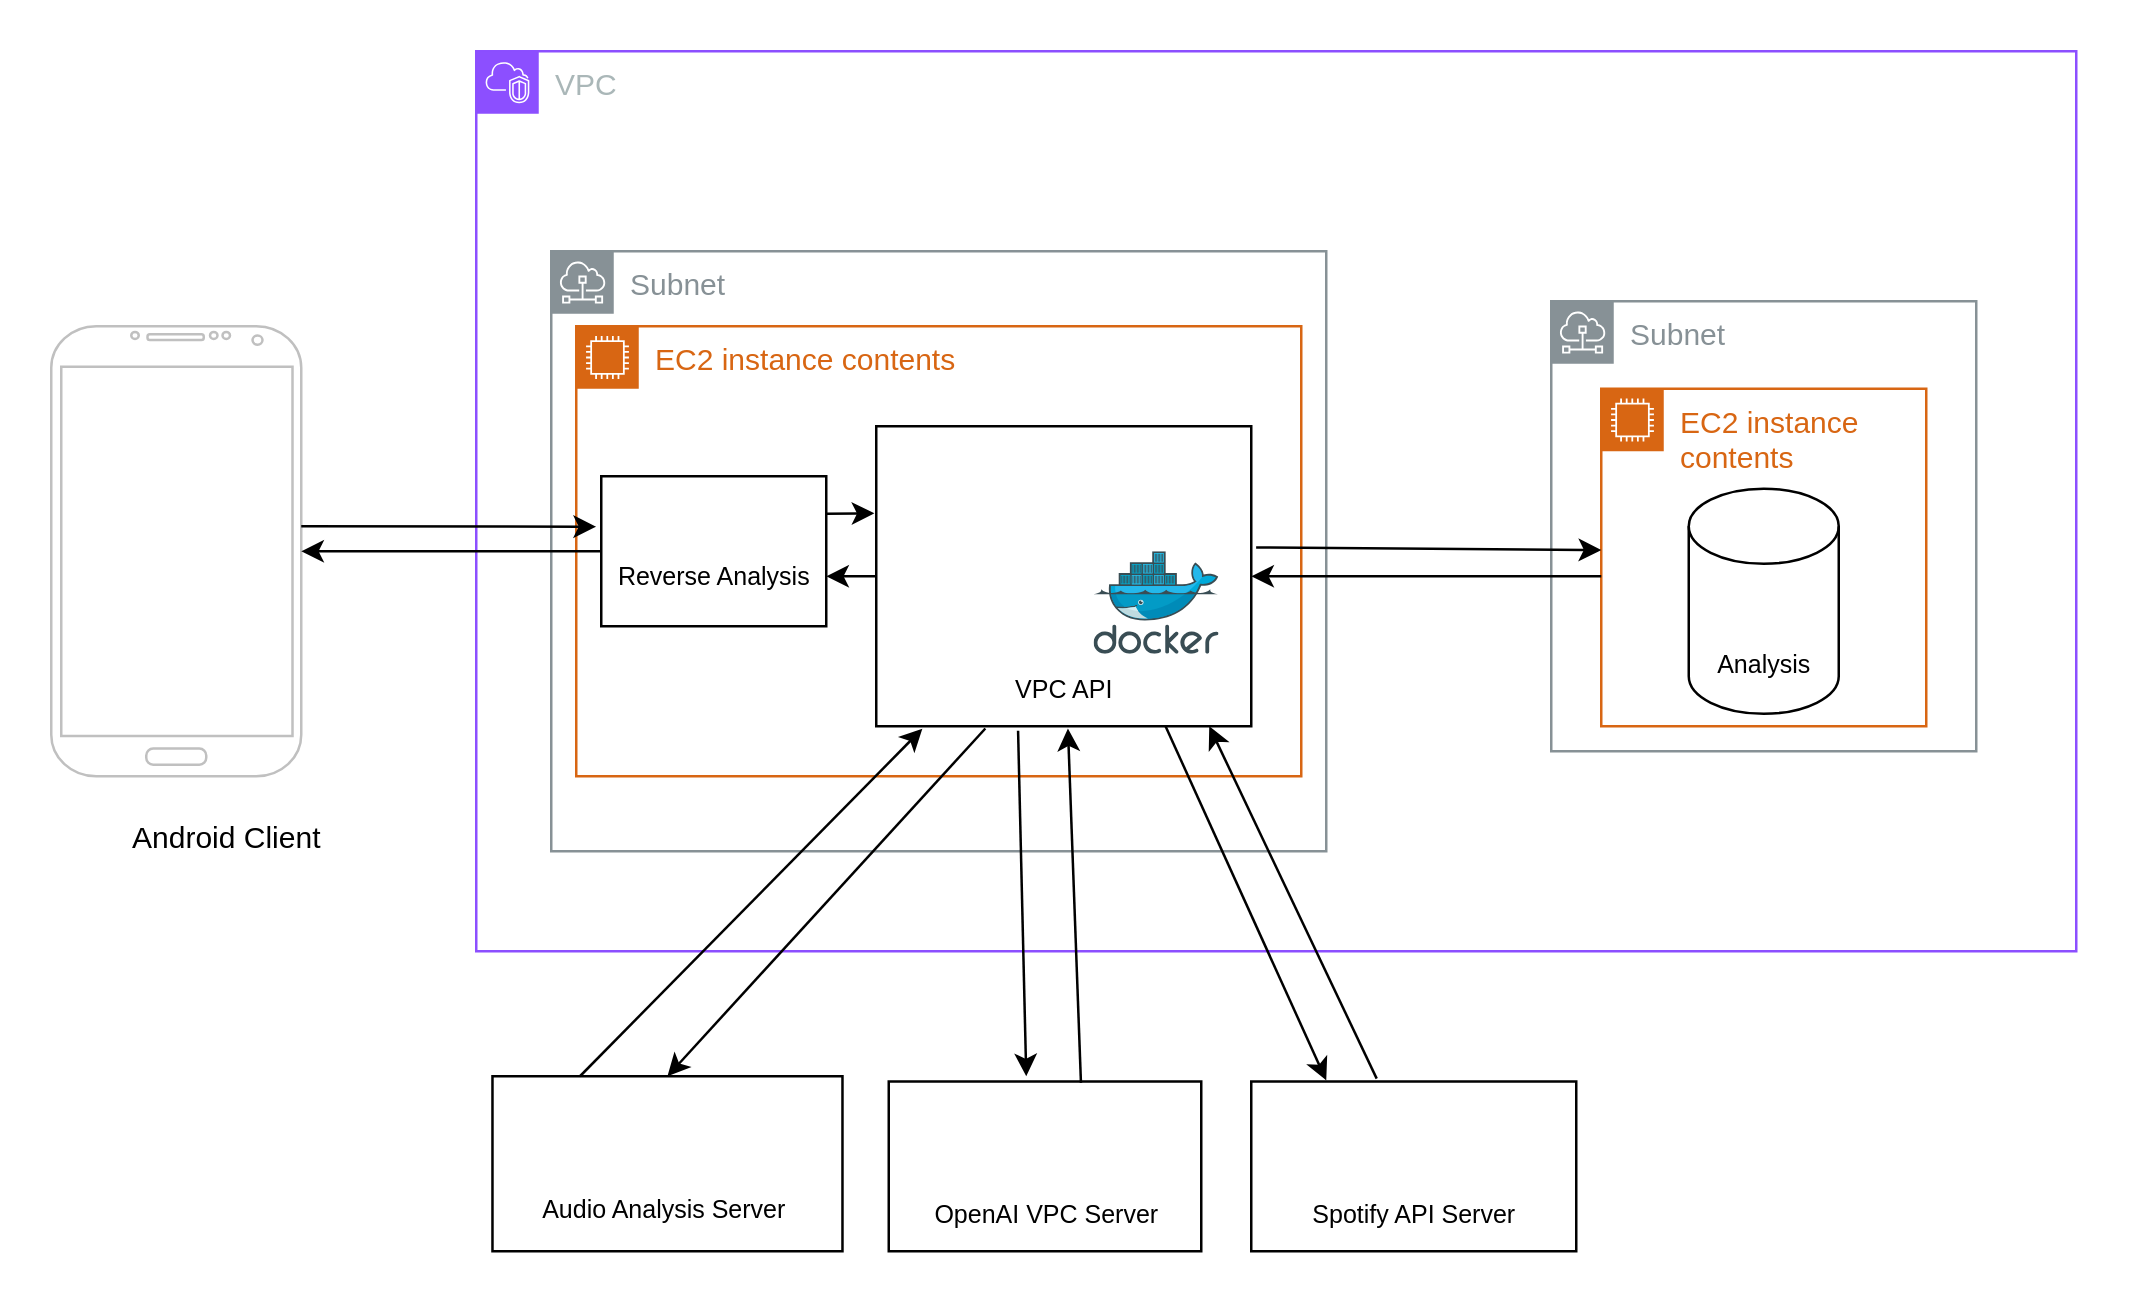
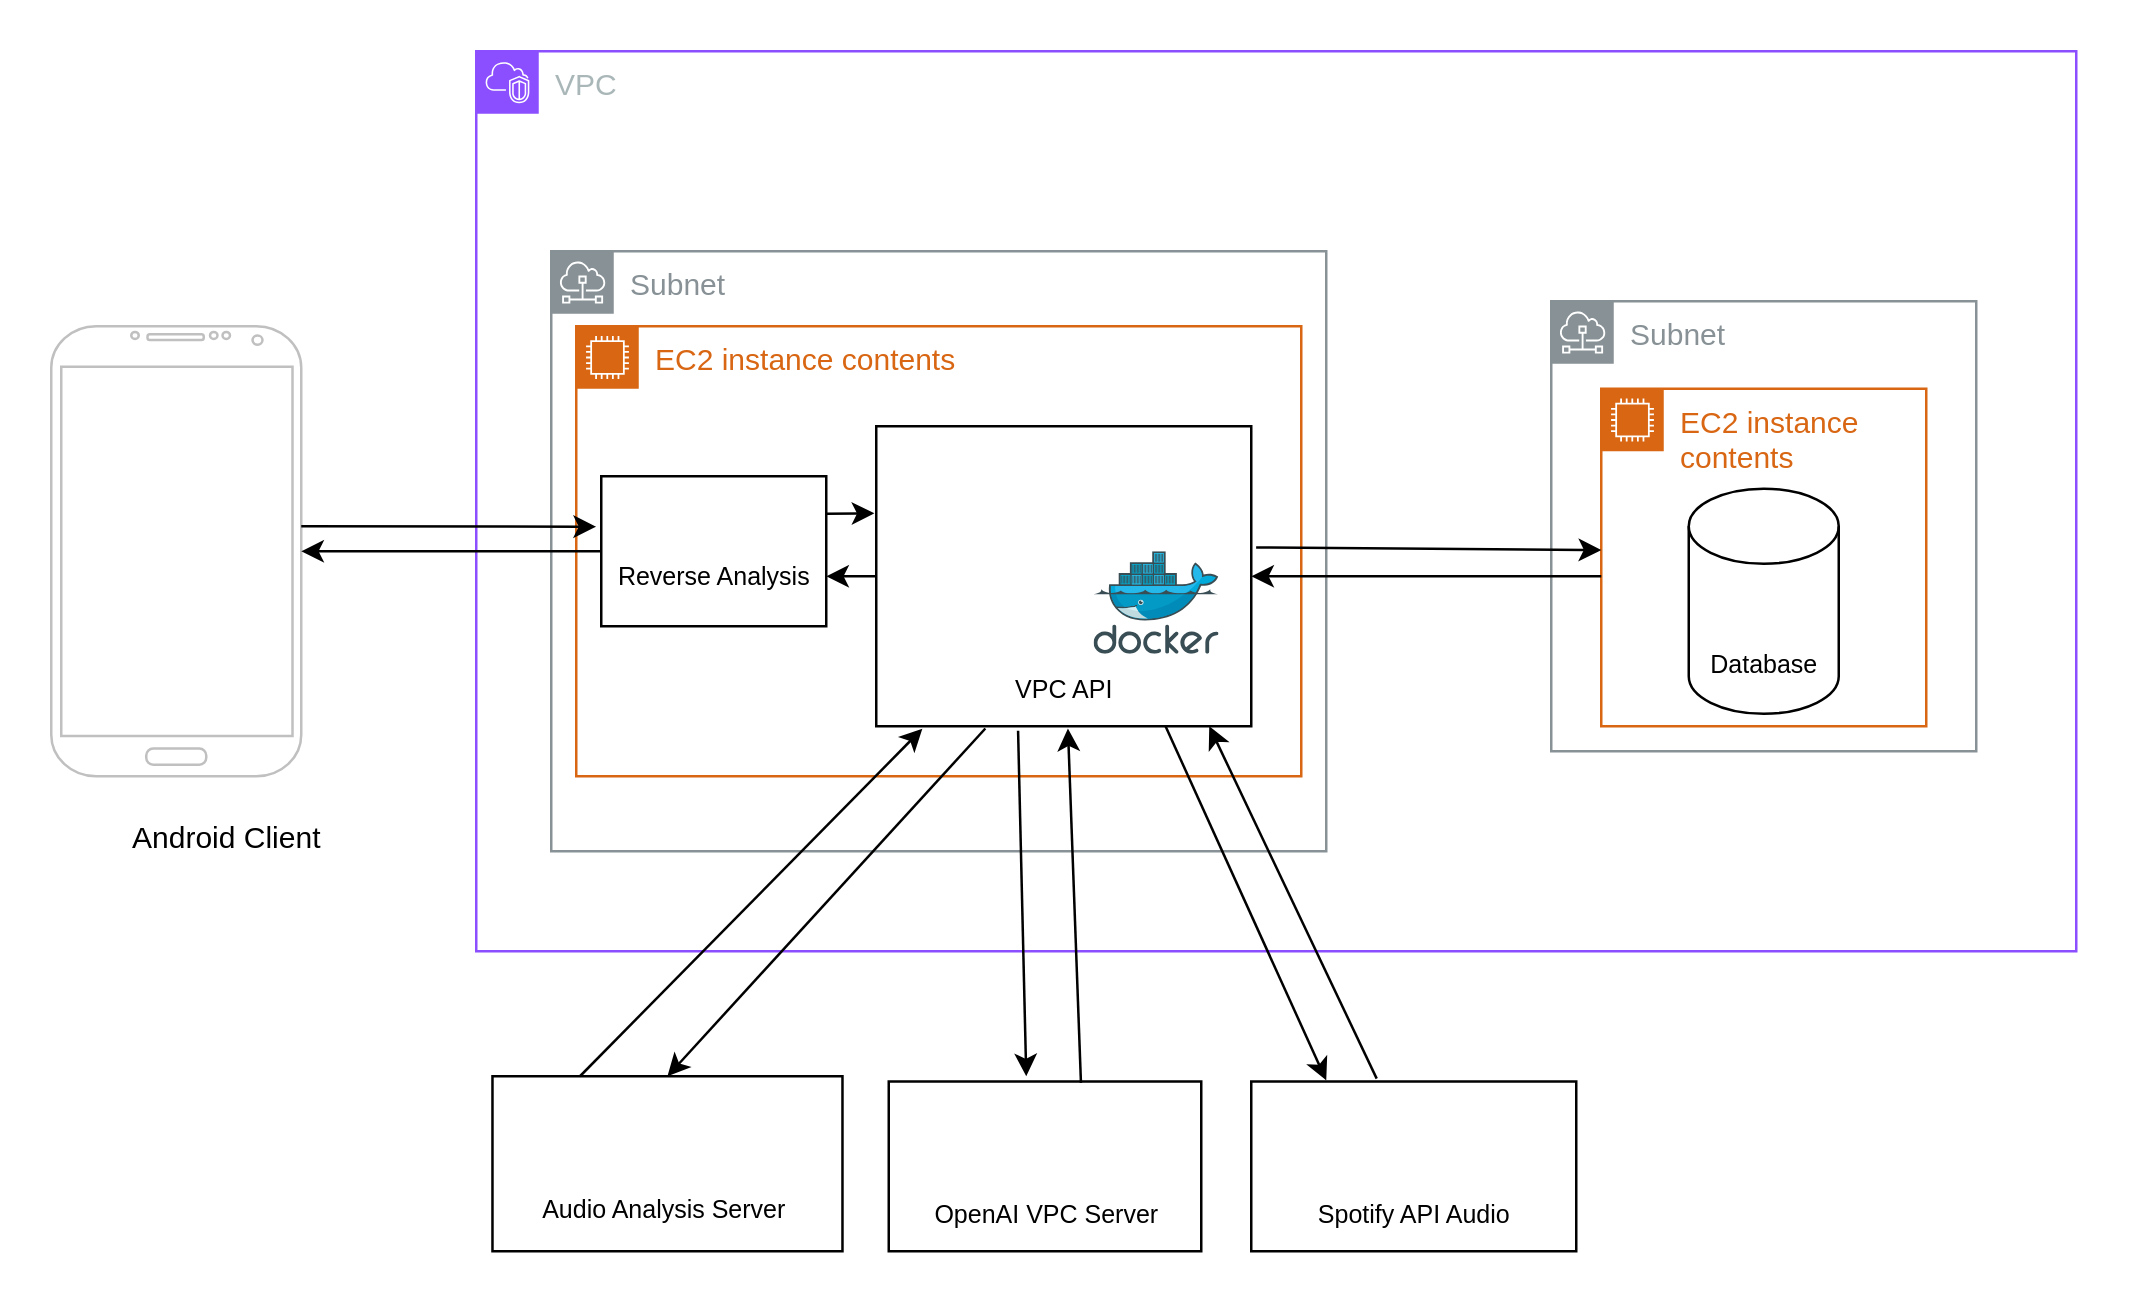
- <mxCell id="10" value="&lt;font style=&quot;font-size: 10px;&quot;&gt;Analysis&lt;/font&gt;" style="text;html=1;align=center;verticalAlign=middle;resizable=0;points=[];autosize=1;strokeColor=none;fillColor=none;" parent="6" vertex="1"><mxGeometry x="30" y="95" width="70" height="30" as="geometry" /></mxCell>
+ <mxCell id="10" value="&lt;font style=&quot;font-size: 10px;&quot;&gt;Database&lt;/font&gt;" style="text;html=1;align=center;verticalAlign=middle;resizable=0;points=[];autosize=1;strokeColor=none;fillColor=none;" parent="6" vertex="1"><mxGeometry x="30" y="95" width="70" height="30" as="geometry" /></mxCell>
- <mxCell id="37" value="&lt;font style=&quot;font-size: 10px;&quot;&gt;Spotify API Server&lt;/font&gt;" style="text;html=1;align=center;verticalAlign=middle;resizable=0;points=[];autosize=1;strokeColor=none;fillColor=none;" vertex="1" parent="1"><mxGeometry x="515" y="470" width="100" height="30" as="geometry" /></mxCell>
+ <mxCell id="37" value="&lt;font style=&quot;font-size: 10px;&quot;&gt;Spotify API Audio&lt;/font&gt;" style="text;html=1;align=center;verticalAlign=middle;resizable=0;points=[];autosize=1;strokeColor=none;fillColor=none;" vertex="1" parent="1"><mxGeometry x="515" y="470" width="100" height="30" as="geometry" /></mxCell>
